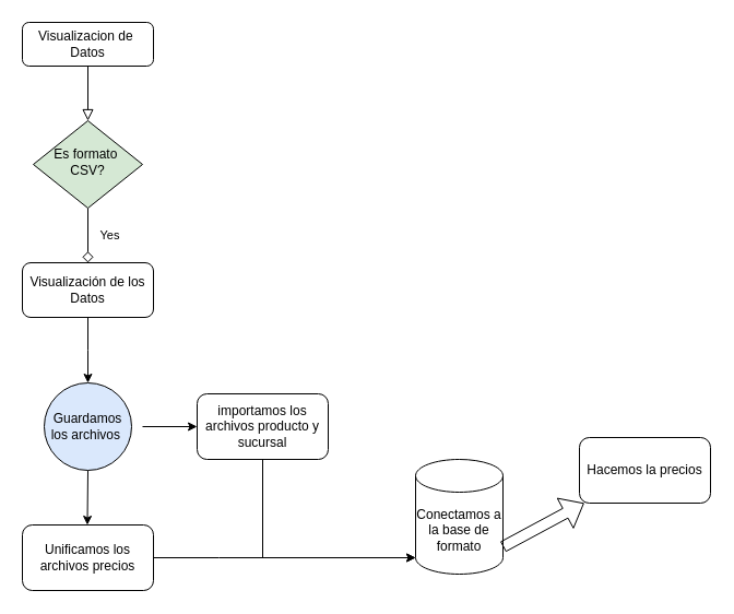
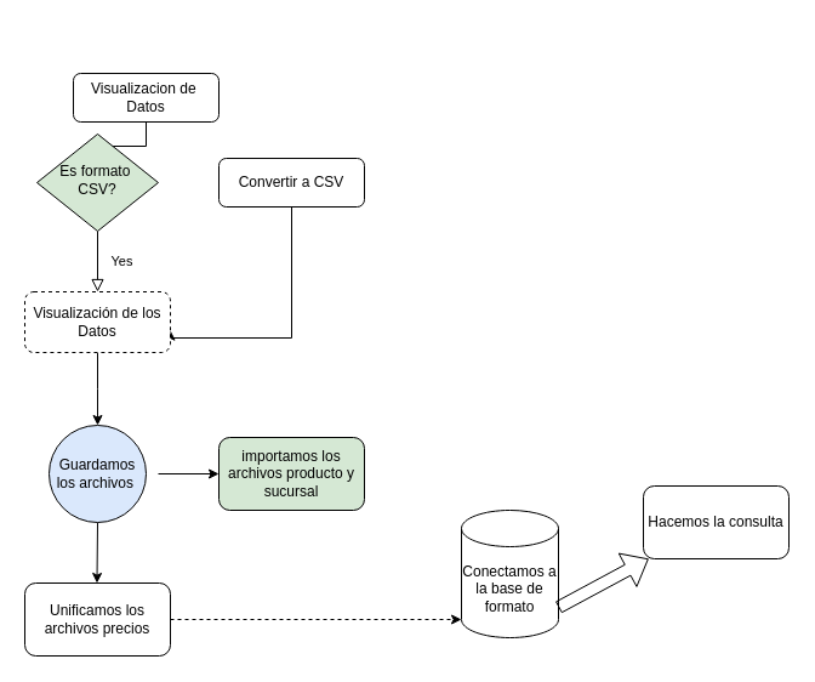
- <mxCell id="3" value="Visualizacion de&amp;nbsp;&lt;br&gt;Datos" style="rounded=1;whiteSpace=wrap;html=1;fontSize=12;glass=0;strokeWidth=1;shadow=0;" parent="1" vertex="1"><mxGeometry x="20" y="20" width="120" height="40" as="geometry" /></mxCell>
+ <mxCell id="3" value="Visualizacion de&amp;nbsp;&lt;br&gt;Datos" style="rounded=1;whiteSpace=wrap;html=1;fontSize=12;glass=0;strokeWidth=1;shadow=0;" parent="1" vertex="1"><mxGeometry x="60" y="60" width="120" height="40" as="geometry" /></mxCell>
+ <mxCell id="7" value="Convertir a CSV" style="rounded=1;whiteSpace=wrap;html=1;fontSize=12;glass=0;strokeWidth=1;shadow=0;" parent="1" vertex="1"><mxGeometry x="180" y="130" width="120" height="40" as="geometry" /></mxCell>
- <mxCell id="4" value="Yes" style="rounded=0;html=1;jettySize=auto;orthogonalLoop=1;fontSize=11;endArrow=diamond;endFill=0;endSize=8;strokeWidth=1;shadow=0;labelBackgroundColor=none;edgeStyle=orthogonalEdgeStyle;entryX=0.5;entryY=0;entryDx=0;entryDy=0;" parent="1" source="5" target="11" edge="1"><mxGeometry y="20" relative="1" as="geometry"><mxPoint as="offset" /><Array as="points" /></mxGeometry></mxCell>
+ <mxCell id="4" value="Yes" style="rounded=0;html=1;jettySize=auto;orthogonalLoop=1;fontSize=11;endArrow=block;endFill=0;endSize=8;strokeWidth=1;shadow=0;labelBackgroundColor=none;edgeStyle=orthogonalEdgeStyle;entryX=0.5;entryY=0;entryDx=0;entryDy=0;" parent="1" source="5" target="11" edge="1"><mxGeometry y="20" relative="1" as="geometry"><mxPoint as="offset" /><Array as="points" /></mxGeometry></mxCell>
- <mxCell id="11" value="Visualización de los Datos" style="rounded=1;whiteSpace=wrap;html=1;" vertex="1" parent="1"><mxGeometry x="20" y="240" width="120" height="50" as="geometry" /></mxCell>
+ <mxCell id="11" value="Visualización de los Datos" style="rounded=1;whiteSpace=wrap;html=1;dashed=1;" vertex="1" parent="1"><mxGeometry x="20" y="240" width="120" height="50" as="geometry" /></mxCell>
+ <mxCell id="6" style="edgeStyle=orthogonalEdgeStyle;rounded=0;orthogonalLoop=1;jettySize=auto;html=1;entryX=1;entryY=0.633;entryDx=0;entryDy=0;entryPerimeter=0;" edge="1" parent="1" source="7" target="11"><mxGeometry relative="1" as="geometry"><mxPoint x="240" y="250" as="targetPoint" /><Array as="points"><mxPoint x="240" y="278" /></Array></mxGeometry></mxCell>
- <mxCell id="13" value="importamos los archivos producto y sucursal" style="rounded=1;whiteSpace=wrap;html=1;" vertex="1" parent="1"><mxGeometry x="180" y="360" width="120" height="60" as="geometry" /></mxCell>
+ <mxCell id="13" value="importamos los archivos producto y sucursal" style="rounded=1;whiteSpace=wrap;html=1;fillColor=#d5e8d4;" vertex="1" parent="1"><mxGeometry x="180" y="360" width="120" height="60" as="geometry" /></mxCell>
- <mxCell id="19" value="Hacemos la precios" style="rounded=1;whiteSpace=wrap;html=1;" vertex="1" parent="1"><mxGeometry x="530" y="400" width="120" height="60" as="geometry" /></mxCell>
+ <mxCell id="19" value="Hacemos la consulta" style="rounded=1;whiteSpace=wrap;html=1;" vertex="1" parent="1"><mxGeometry x="530" y="400" width="120" height="60" as="geometry" /></mxCell>
- <mxCell id="12" style="edgeStyle=orthogonalEdgeStyle;rounded=0;orthogonalLoop=1;jettySize=auto;html=1;entryX=0;entryY=1;entryDx=0;entryDy=-15;entryPerimeter=0;" edge="1" parent="1" source="13" target="17"><mxGeometry relative="1" as="geometry"><Array as="points"><mxPoint x="240" y="510" /></Array></mxGeometry></mxCell>
- <mxCell id="15" style="edgeStyle=orthogonalEdgeStyle;rounded=0;orthogonalLoop=1;jettySize=auto;html=1;entryX=0;entryY=1;entryDx=0;entryDy=-15;entryPerimeter=0;" edge="1" parent="1" source="16" target="17"><mxGeometry relative="1" as="geometry"><Array as="points"><mxPoint x="200" y="510" /><mxPoint x="200" y="510" /></Array></mxGeometry></mxCell>
+ <mxCell id="15" style="edgeStyle=orthogonalEdgeStyle;rounded=0;orthogonalLoop=1;jettySize=auto;html=1;entryX=0;entryY=1;entryDx=0;entryDy=-15;entryPerimeter=0;dashed=1;" edge="1" parent="1" source="16" target="17"><mxGeometry relative="1" as="geometry"><Array as="points"><mxPoint x="200" y="510" /><mxPoint x="200" y="510" /></Array></mxGeometry></mxCell>
